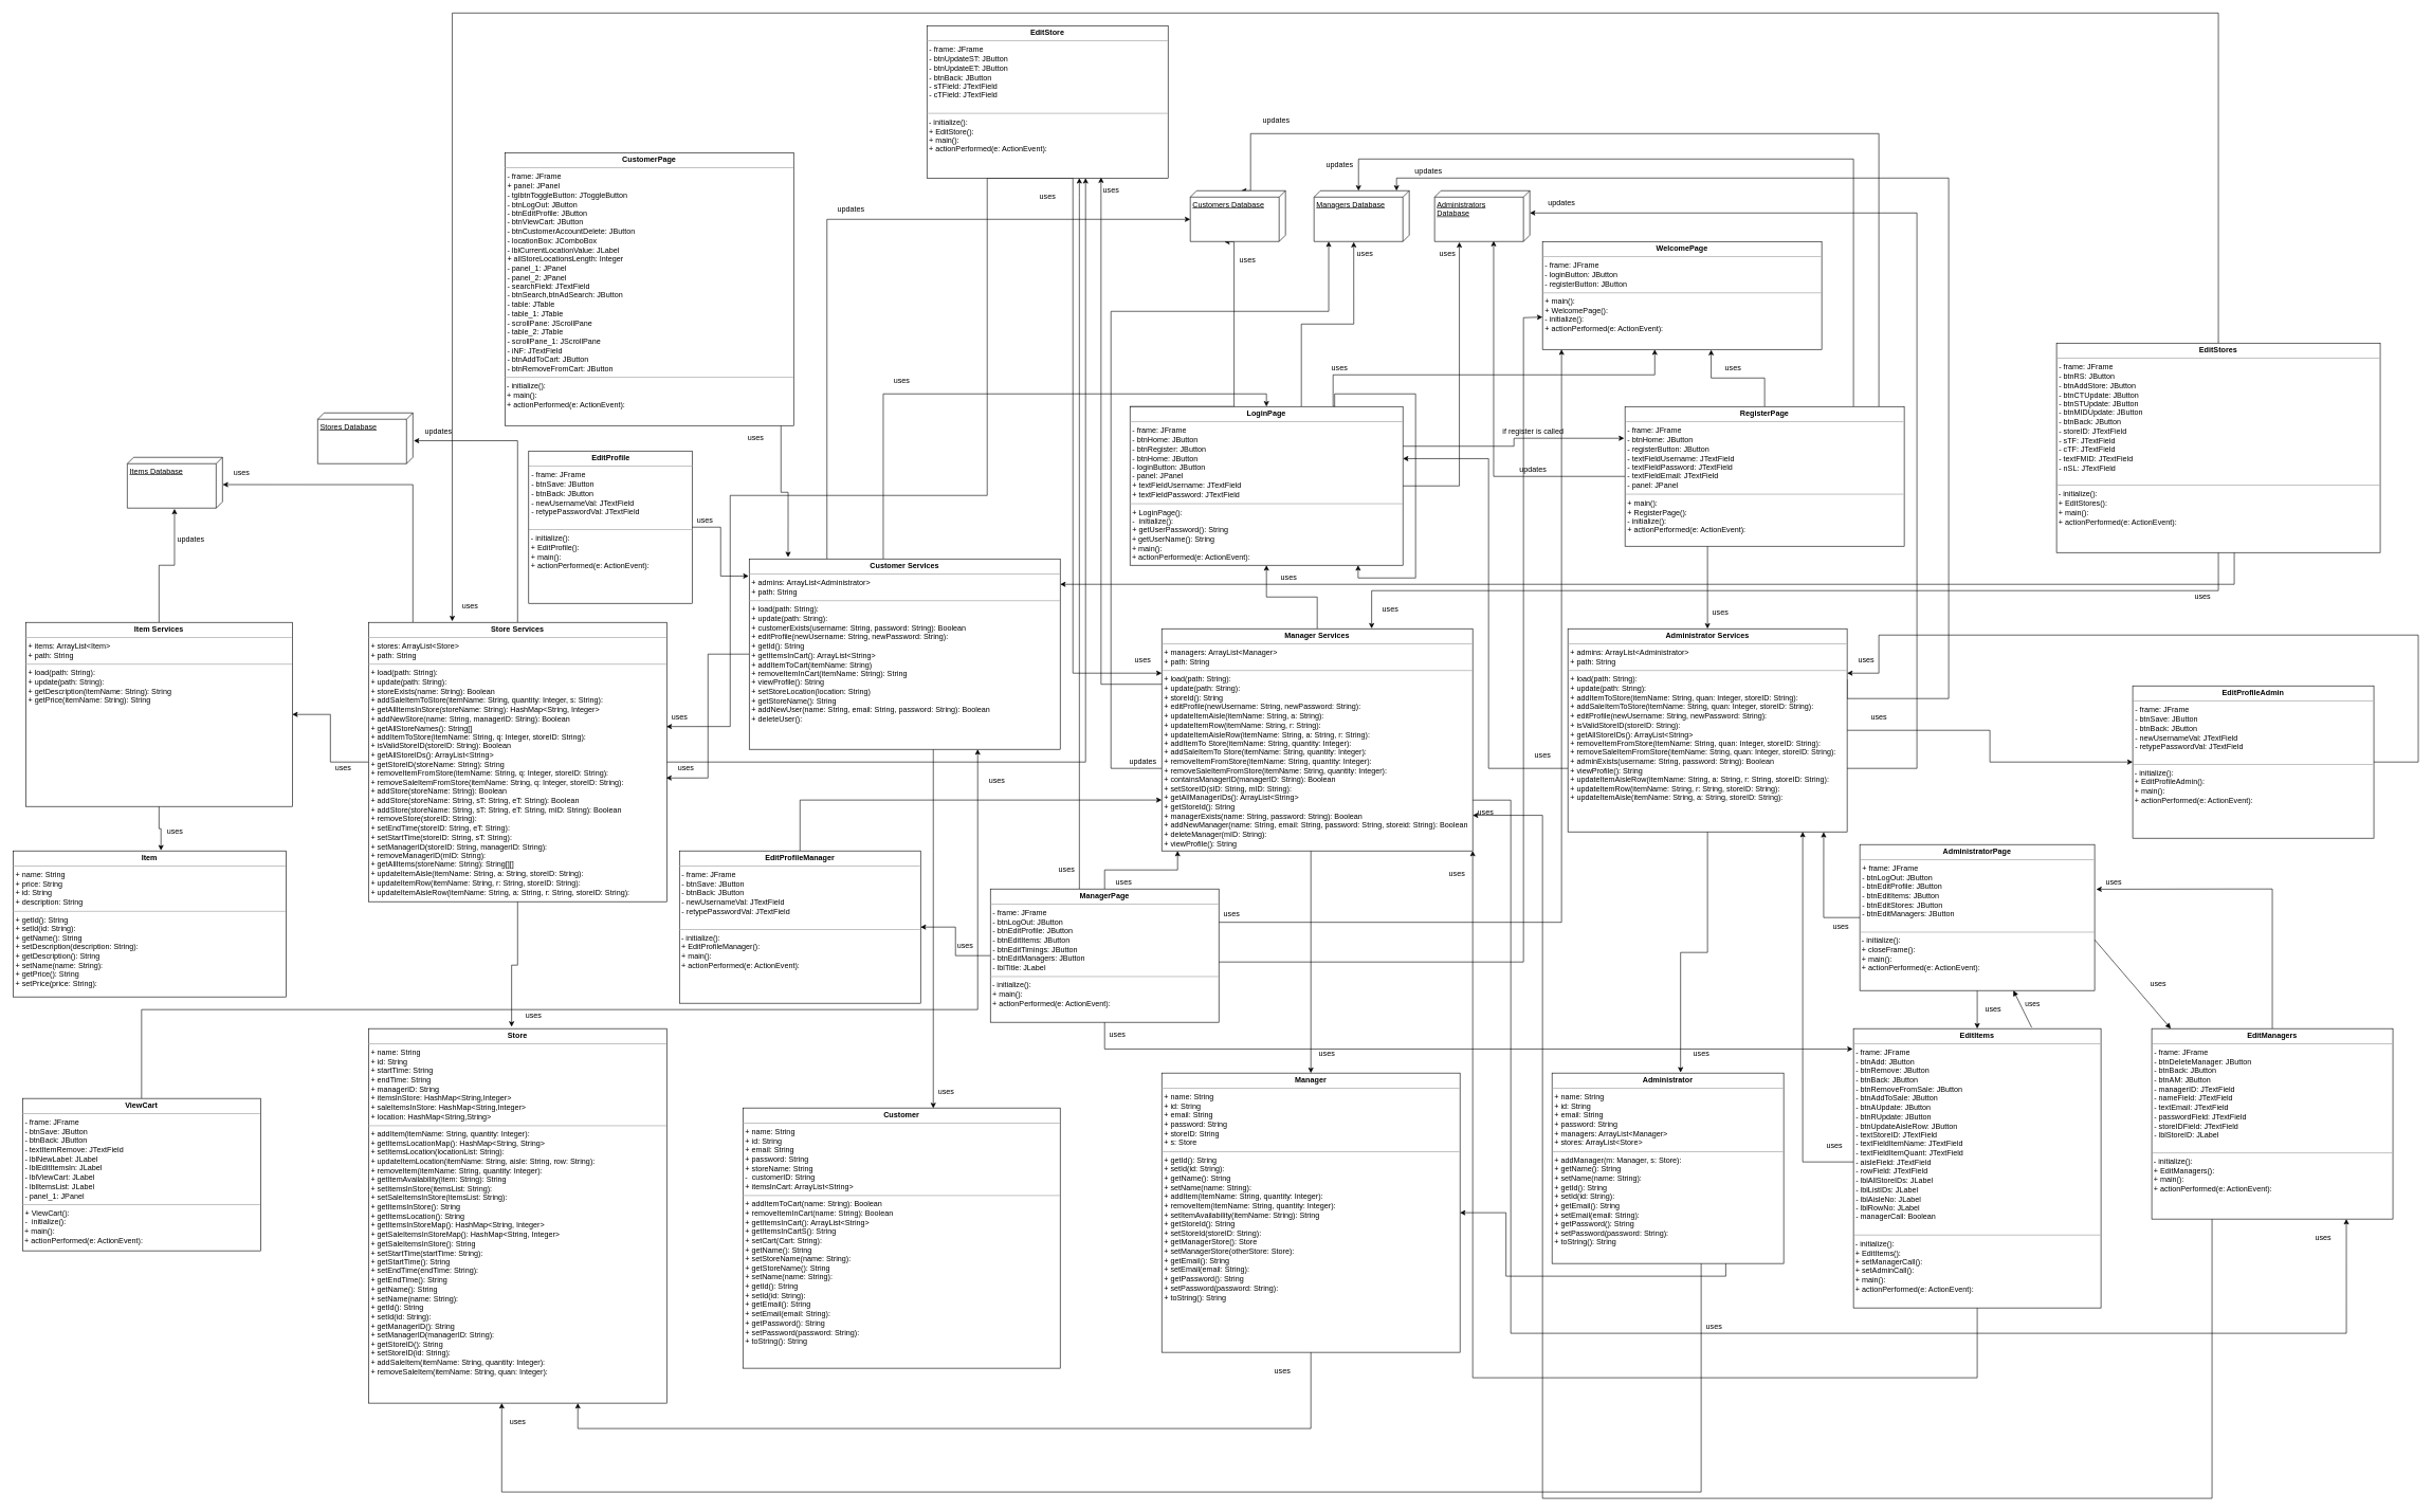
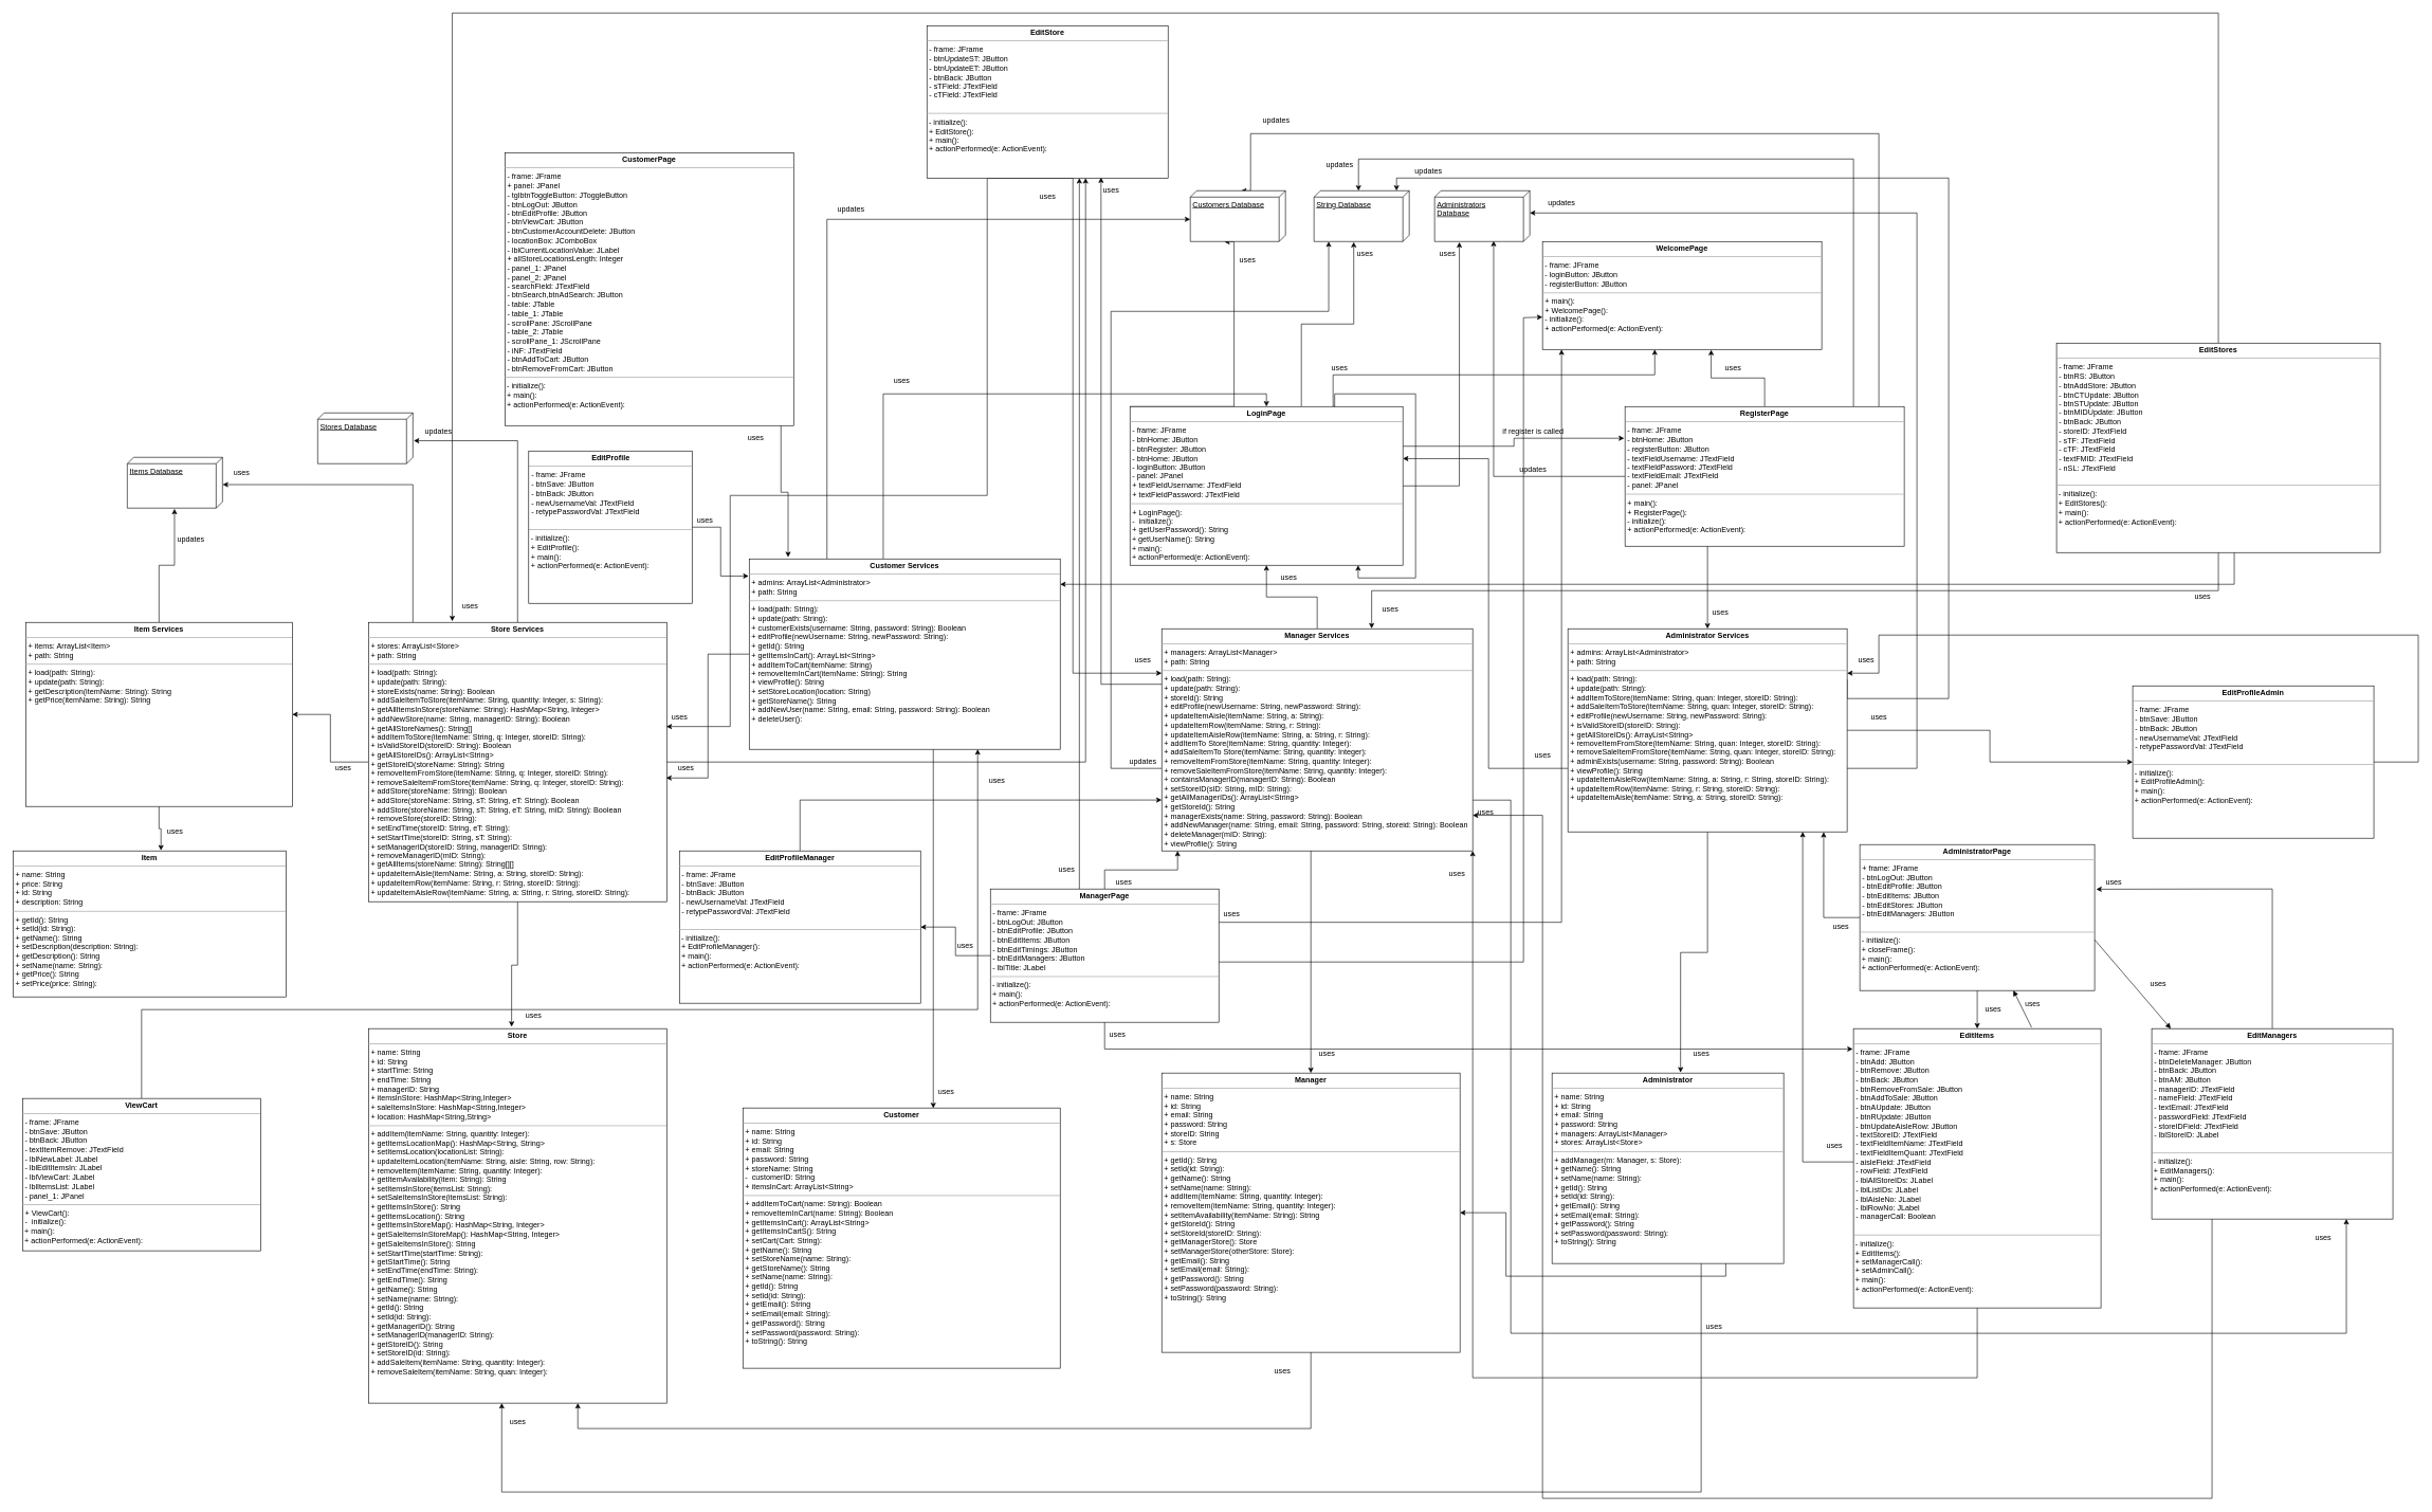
- <mxCell id="34" value="Managers Database" style="verticalAlign=top;align=left;spacingTop=8;spacingLeft=2;spacingRight=12;shape=cube;size=10;direction=south;fontStyle=4;html=1;" vertex="1" parent="1"><mxGeometry x="2070" y="300" width="150" height="80" as="geometry" /></mxCell>
+ <mxCell id="34" value="String Database" style="verticalAlign=top;align=left;spacingTop=8;spacingLeft=2;spacingRight=12;shape=cube;size=10;direction=south;fontStyle=4;html=1;" vertex="1" parent="1"><mxGeometry x="2070" y="300" width="150" height="80" as="geometry" /></mxCell>
